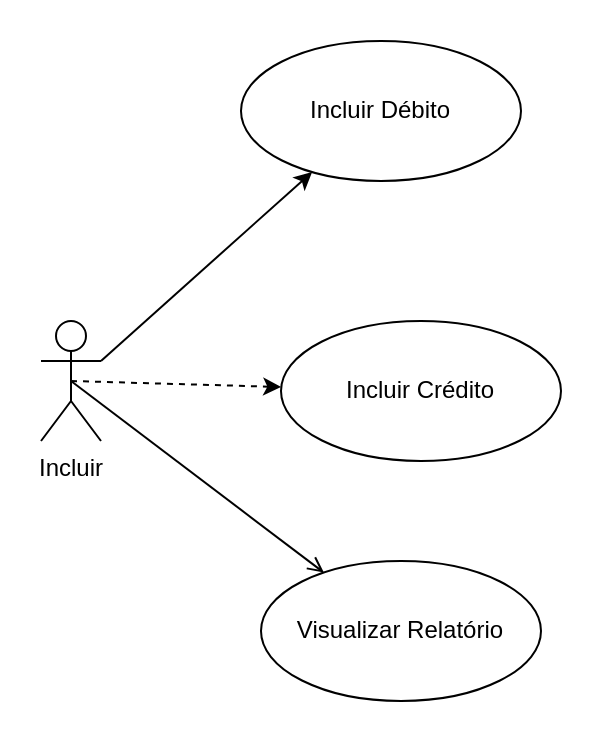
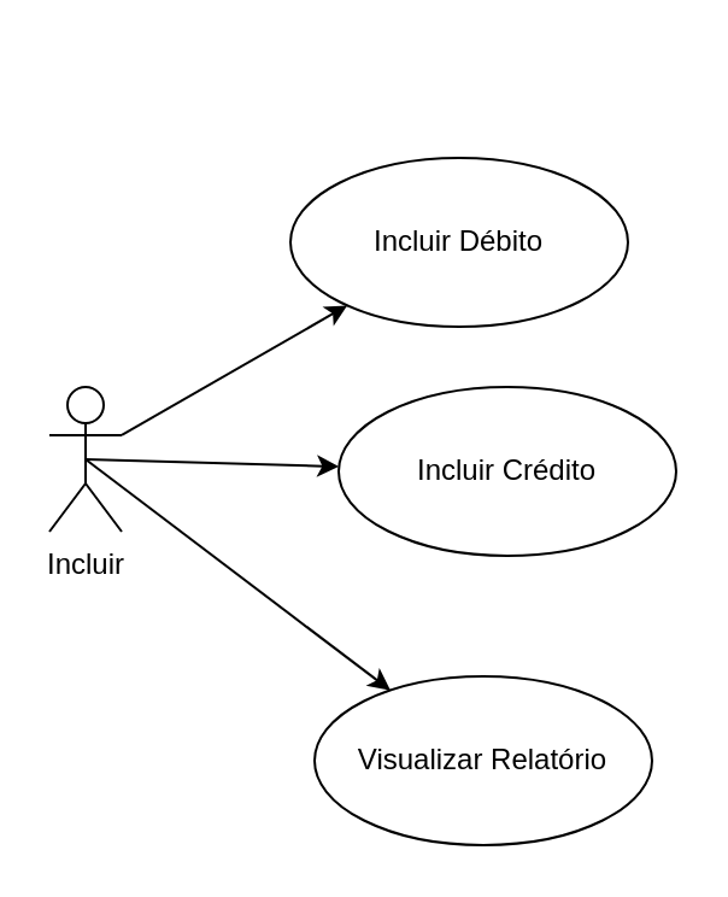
- <mxCell id="6" value="Incluir Débito" style="ellipse;whiteSpace=wrap;html=1;" vertex="1" parent="1"><mxGeometry x="120" y="20" width="140" height="70" as="geometry" /></mxCell>
+ <mxCell id="6" value="Incluir Débito" style="ellipse;whiteSpace=wrap;html=1;" vertex="1" parent="1"><mxGeometry x="120" y="65" width="140" height="70" as="geometry" /></mxCell>
- <mxCell id="3" style="edgeStyle=none;html=1;exitX=0.5;exitY=0.5;exitDx=0;exitDy=0;exitPerimeter=0;dashed=1;" edge="1" parent="1" source="5" target="7"><mxGeometry relative="1" as="geometry" /></mxCell>
+ <mxCell id="3" style="edgeStyle=none;html=1;exitX=0.5;exitY=0.5;exitDx=0;exitDy=0;exitPerimeter=0;" edge="1" parent="1" source="5" target="7"><mxGeometry relative="1" as="geometry" /></mxCell>
- <mxCell id="4" style="edgeStyle=none;html=1;exitX=0.5;exitY=0.5;exitDx=0;exitDy=0;exitPerimeter=0;endArrow=open;" edge="1" parent="1" source="5" target="8"><mxGeometry relative="1" as="geometry" /></mxCell>
+ <mxCell id="4" style="edgeStyle=none;html=1;exitX=0.5;exitY=0.5;exitDx=0;exitDy=0;exitPerimeter=0;" edge="1" parent="1" source="5" target="8"><mxGeometry relative="1" as="geometry" /></mxCell>
